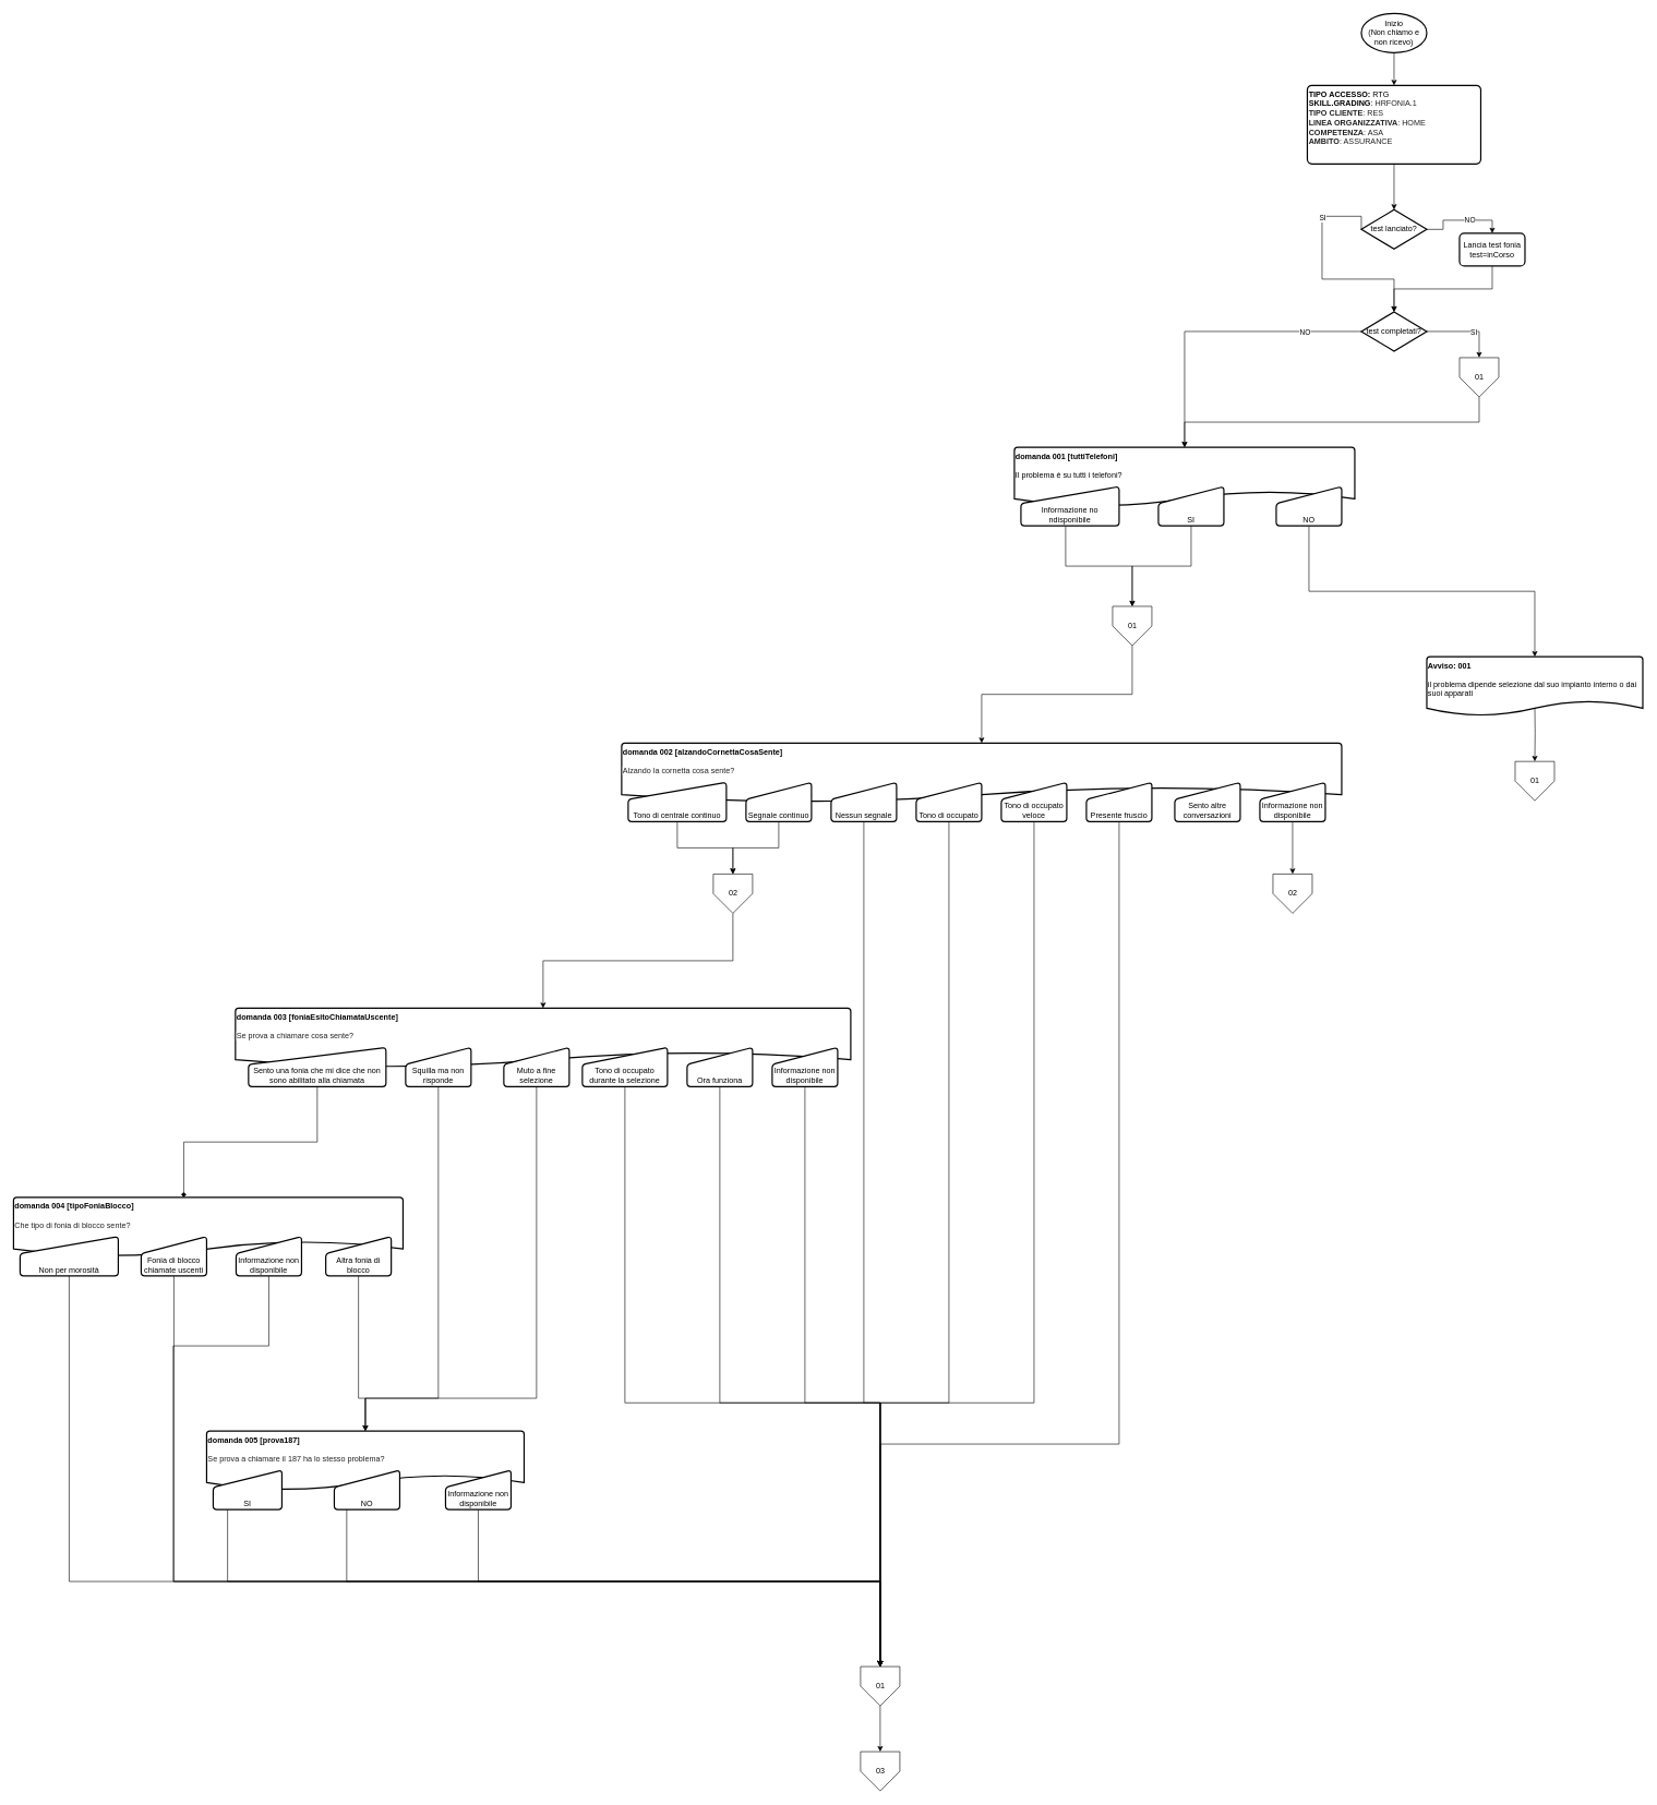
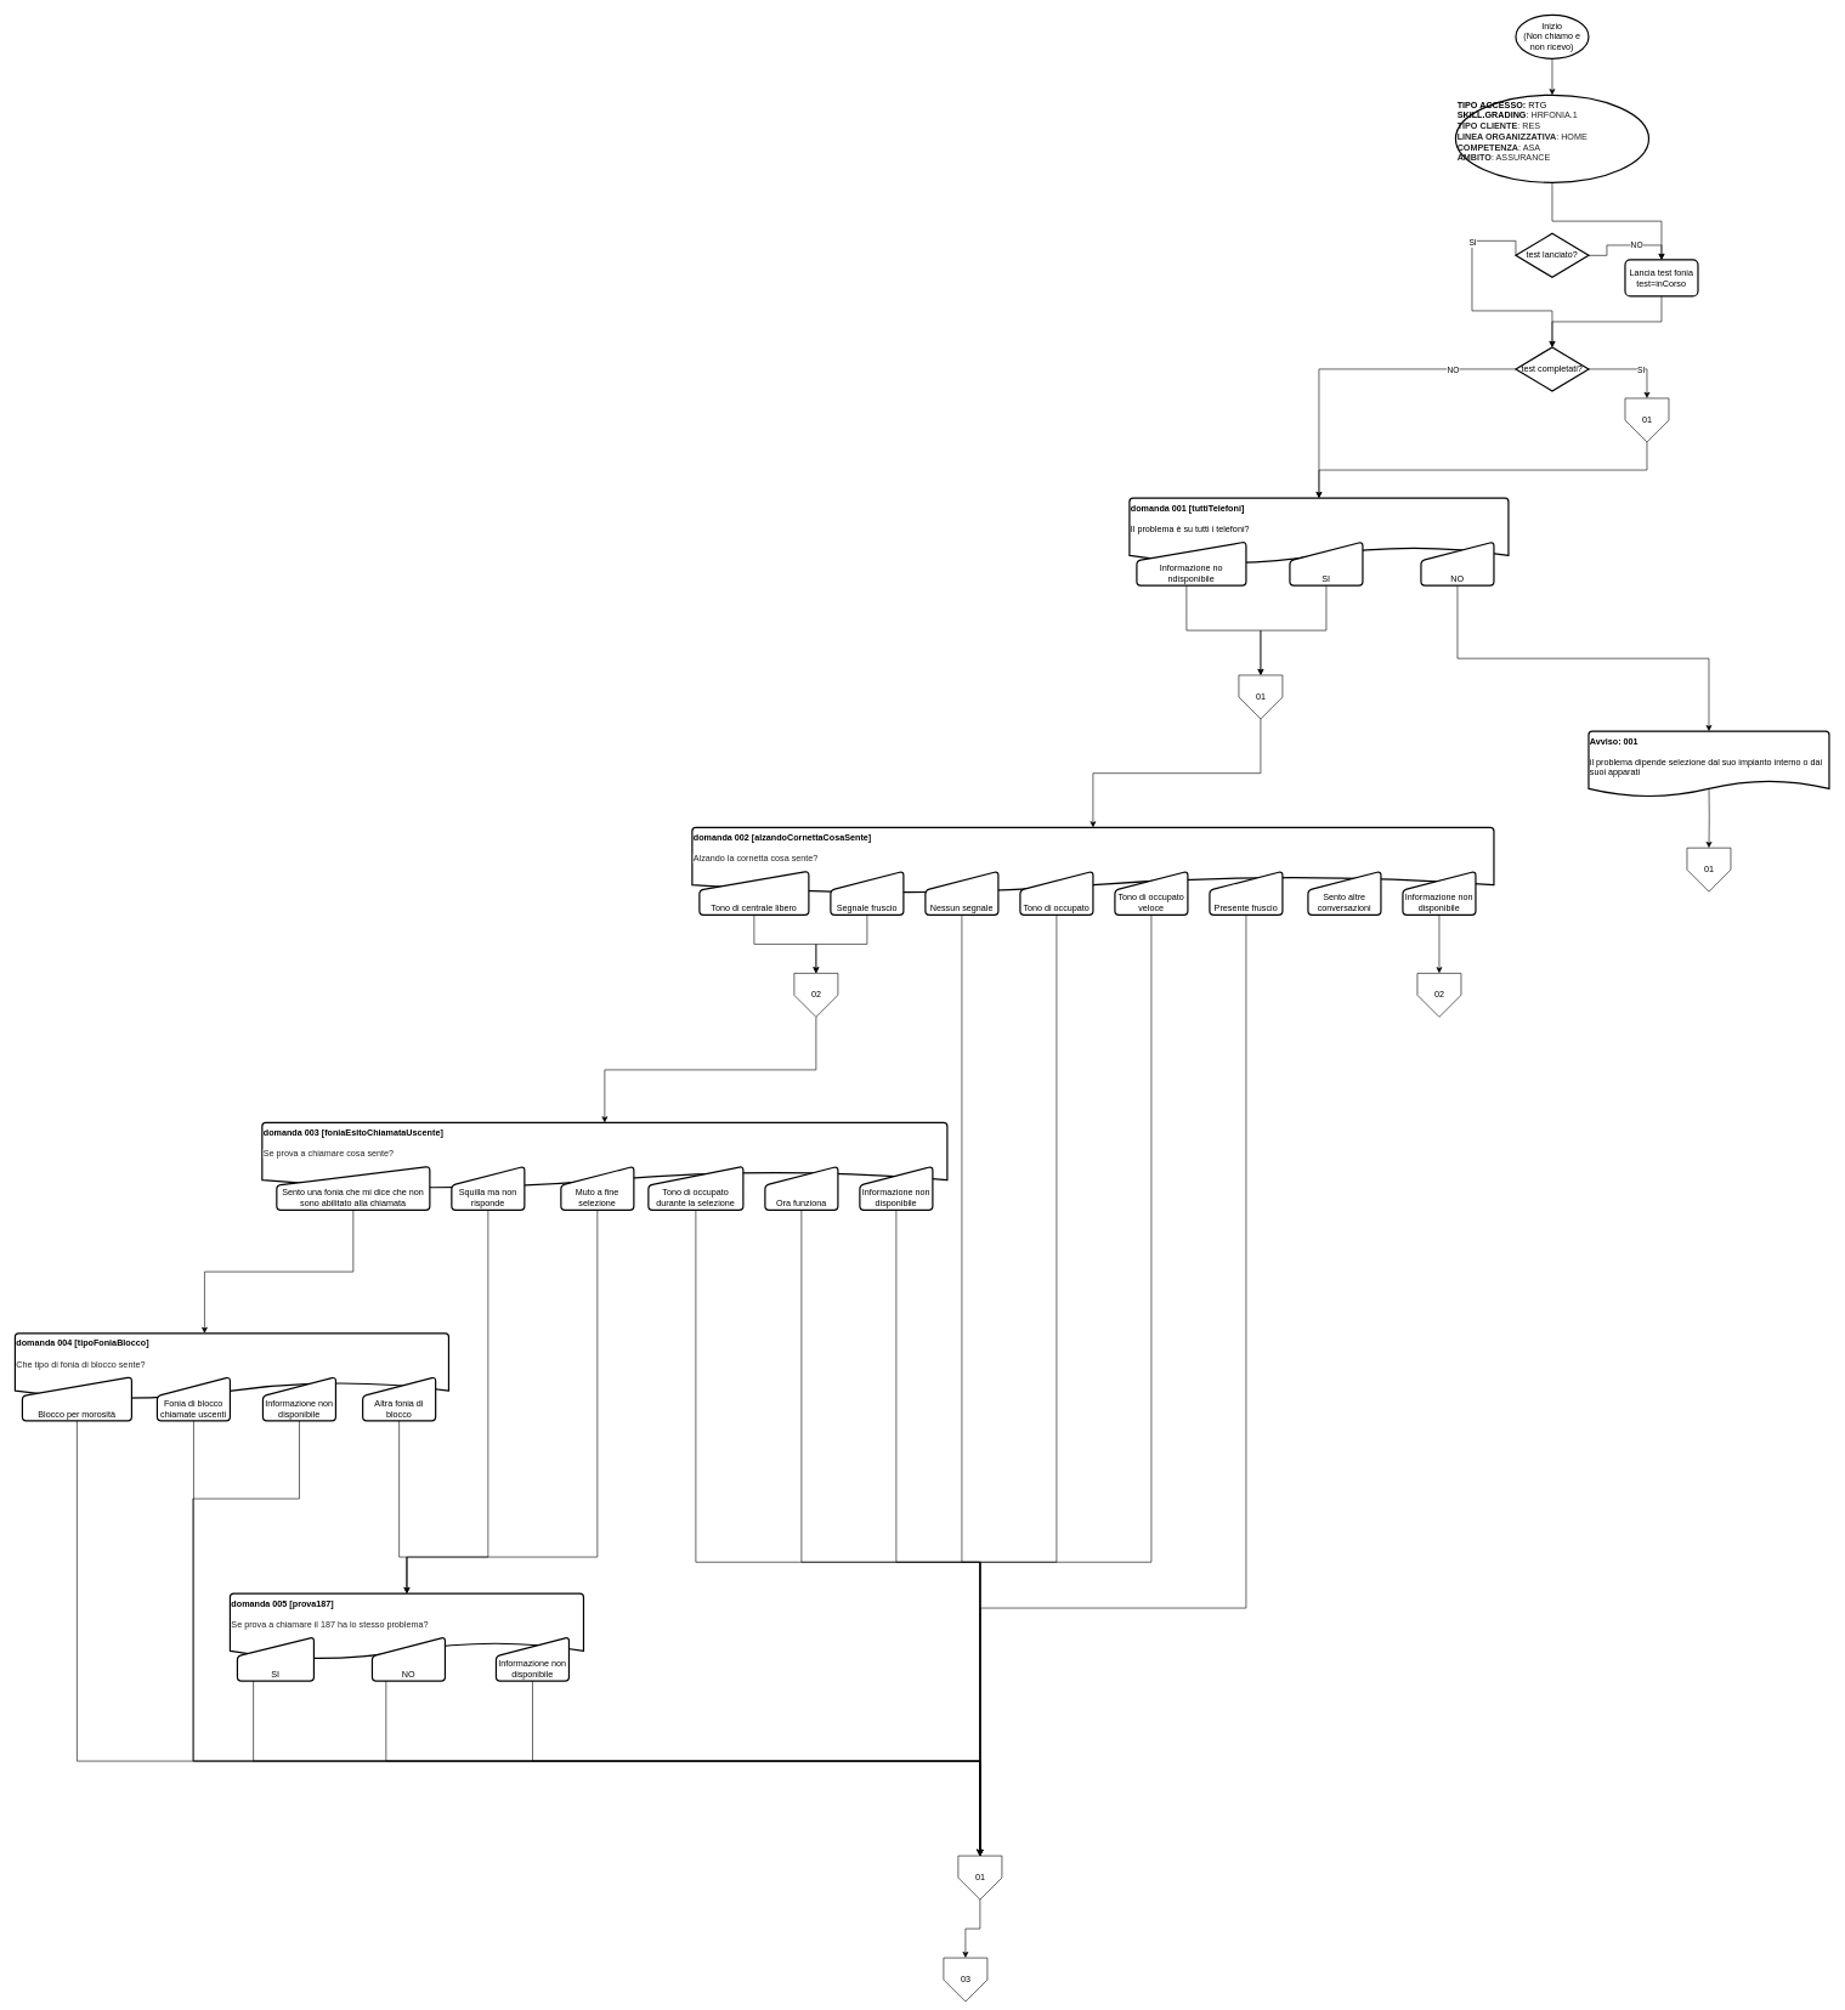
- <mxCell id="82" value="&lt;b&gt;TIPO ACCESSO: &lt;/b&gt;RTG&lt;br&gt;&lt;b&gt;SKILL.GRADING&lt;/b&gt;:&amp;nbsp;&lt;span style=&quot;color: rgb(34, 34, 34); font-family: Arial, Helvetica, Tahoma, Verdana, sans-serif; text-align: center;&quot;&gt;HRFONIA.1&lt;br&gt;&lt;b&gt;TIPO CLIENTE&lt;/b&gt;: RES&lt;br&gt;&lt;b&gt;LINEA ORGANIZZATIVA&lt;/b&gt;: HOME&lt;br&gt;&lt;b&gt;COMPETENZA&lt;/b&gt;: ASA&lt;br&gt;&lt;b&gt;AMBITO&lt;/b&gt;: ASSURANCE&lt;br&gt;&lt;br&gt;&lt;/span&gt;" style="rounded=1;whiteSpace=wrap;html=1;absoluteArcSize=1;arcSize=14;strokeWidth=2;fontColor=#000000;verticalAlign=top;align=left;" parent="1" vertex="1"><mxGeometry x="1996.5" y="130" width="265" height="120" as="geometry" /></mxCell>
+ <mxCell id="82" value="&lt;b&gt;TIPO ACCESSO: &lt;/b&gt;RTG&lt;br&gt;&lt;b&gt;SKILL.GRADING&lt;/b&gt;:&amp;nbsp;&lt;span style=&quot;color: rgb(34, 34, 34); font-family: Arial, Helvetica, Tahoma, Verdana, sans-serif; text-align: center;&quot;&gt;HRFONIA.1&lt;br&gt;&lt;b&gt;TIPO CLIENTE&lt;/b&gt;: RES&lt;br&gt;&lt;b&gt;LINEA ORGANIZZATIVA&lt;/b&gt;: HOME&lt;br&gt;&lt;b&gt;COMPETENZA&lt;/b&gt;: ASA&lt;br&gt;&lt;b&gt;AMBITO&lt;/b&gt;: ASSURANCE&lt;br&gt;&lt;br&gt;&lt;/span&gt;" style="ellipse;whiteSpace=wrap;html=1;absoluteArcSize=1;arcSize=14;strokeWidth=2;fontColor=#000000;verticalAlign=top;align=left;" parent="1" vertex="1"><mxGeometry x="1996.5" y="130" width="265" height="120" as="geometry" /></mxCell>
- <mxCell id="81" style="edgeStyle=orthogonalEdgeStyle;rounded=0;orthogonalLoop=1;jettySize=auto;html=1;entryX=0.5;entryY=0;entryDx=0;entryDy=0;entryPerimeter=0;fontColor=#000000;" parent="1" source="82" target="13" edge="1"><mxGeometry relative="1" as="geometry" /></mxCell>
+ <mxCell id="81" style="edgeStyle=orthogonalEdgeStyle;rounded=0;orthogonalLoop=1;jettySize=auto;html=1;fontColor=#000000;" parent="1" source="82" target="15" edge="1"><mxGeometry relative="1" as="geometry" /></mxCell>
- <mxCell id="37" value="Tono di centrale continuo" style="html=1;strokeWidth=2;shape=manualInput;whiteSpace=wrap;rounded=1;size=26;arcSize=11;verticalAlign=bottom;" parent="1" vertex="1"><mxGeometry x="959" y="1195" width="150" height="60" as="geometry" /></mxCell>
+ <mxCell id="37" value="Tono di centrale libero" style="html=1;strokeWidth=2;shape=manualInput;whiteSpace=wrap;rounded=1;size=26;arcSize=11;verticalAlign=bottom;" parent="1" vertex="1"><mxGeometry x="959" y="1195" width="150" height="60" as="geometry" /></mxCell>
- <mxCell id="32" value="Segnale continuo" style="html=1;strokeWidth=2;shape=manualInput;whiteSpace=wrap;rounded=1;size=26;arcSize=11;verticalAlign=bottom;" parent="1" vertex="1"><mxGeometry x="1139" y="1195" width="100" height="60" as="geometry" /></mxCell>
+ <mxCell id="32" value="Segnale fruscio" style="html=1;strokeWidth=2;shape=manualInput;whiteSpace=wrap;rounded=1;size=26;arcSize=11;verticalAlign=bottom;" parent="1" vertex="1"><mxGeometry x="1139" y="1195" width="100" height="60" as="geometry" /></mxCell>
- <mxCell id="51" style="edgeStyle=orthogonalEdgeStyle;rounded=0;orthogonalLoop=1;jettySize=auto;html=1;entryX=0.437;entryY=0;entryDx=0;entryDy=0;entryPerimeter=0;endArrow=diamond;" parent="1" source="52" target="60" edge="1"><mxGeometry relative="1" as="geometry" /></mxCell>
+ <mxCell id="51" style="edgeStyle=orthogonalEdgeStyle;rounded=0;orthogonalLoop=1;jettySize=auto;html=1;entryX=0.437;entryY=0;entryDx=0;entryDy=0;entryPerimeter=0;" parent="1" source="52" target="60" edge="1"><mxGeometry relative="1" as="geometry" /></mxCell>
- <mxCell id="66" value="Non per morosità" style="html=1;strokeWidth=2;shape=manualInput;whiteSpace=wrap;rounded=1;size=26;arcSize=11;verticalAlign=bottom;" parent="1" vertex="1"><mxGeometry x="30" y="1889" width="150" height="60" as="geometry" /></mxCell>
+ <mxCell id="66" value="Blocco per morosità" style="html=1;strokeWidth=2;shape=manualInput;whiteSpace=wrap;rounded=1;size=26;arcSize=11;verticalAlign=bottom;" parent="1" vertex="1"><mxGeometry x="30" y="1889" width="150" height="60" as="geometry" /></mxCell>
- <mxCell id="73" value="03" style="verticalLabelPosition=middle;verticalAlign=middle;html=1;shape=offPageConnector;rounded=0;size=0.5;labelPosition=center;align=center;" parent="1" vertex="1"><mxGeometry x="1314" y="2676" width="60" height="60" as="geometry" /></mxCell>
+ <mxCell id="73" value="03" style="verticalLabelPosition=middle;verticalAlign=middle;html=1;shape=offPageConnector;rounded=0;size=0.5;labelPosition=center;align=center;" parent="1" vertex="1"><mxGeometry x="1294" y="2686" width="60" height="60" as="geometry" /></mxCell>
